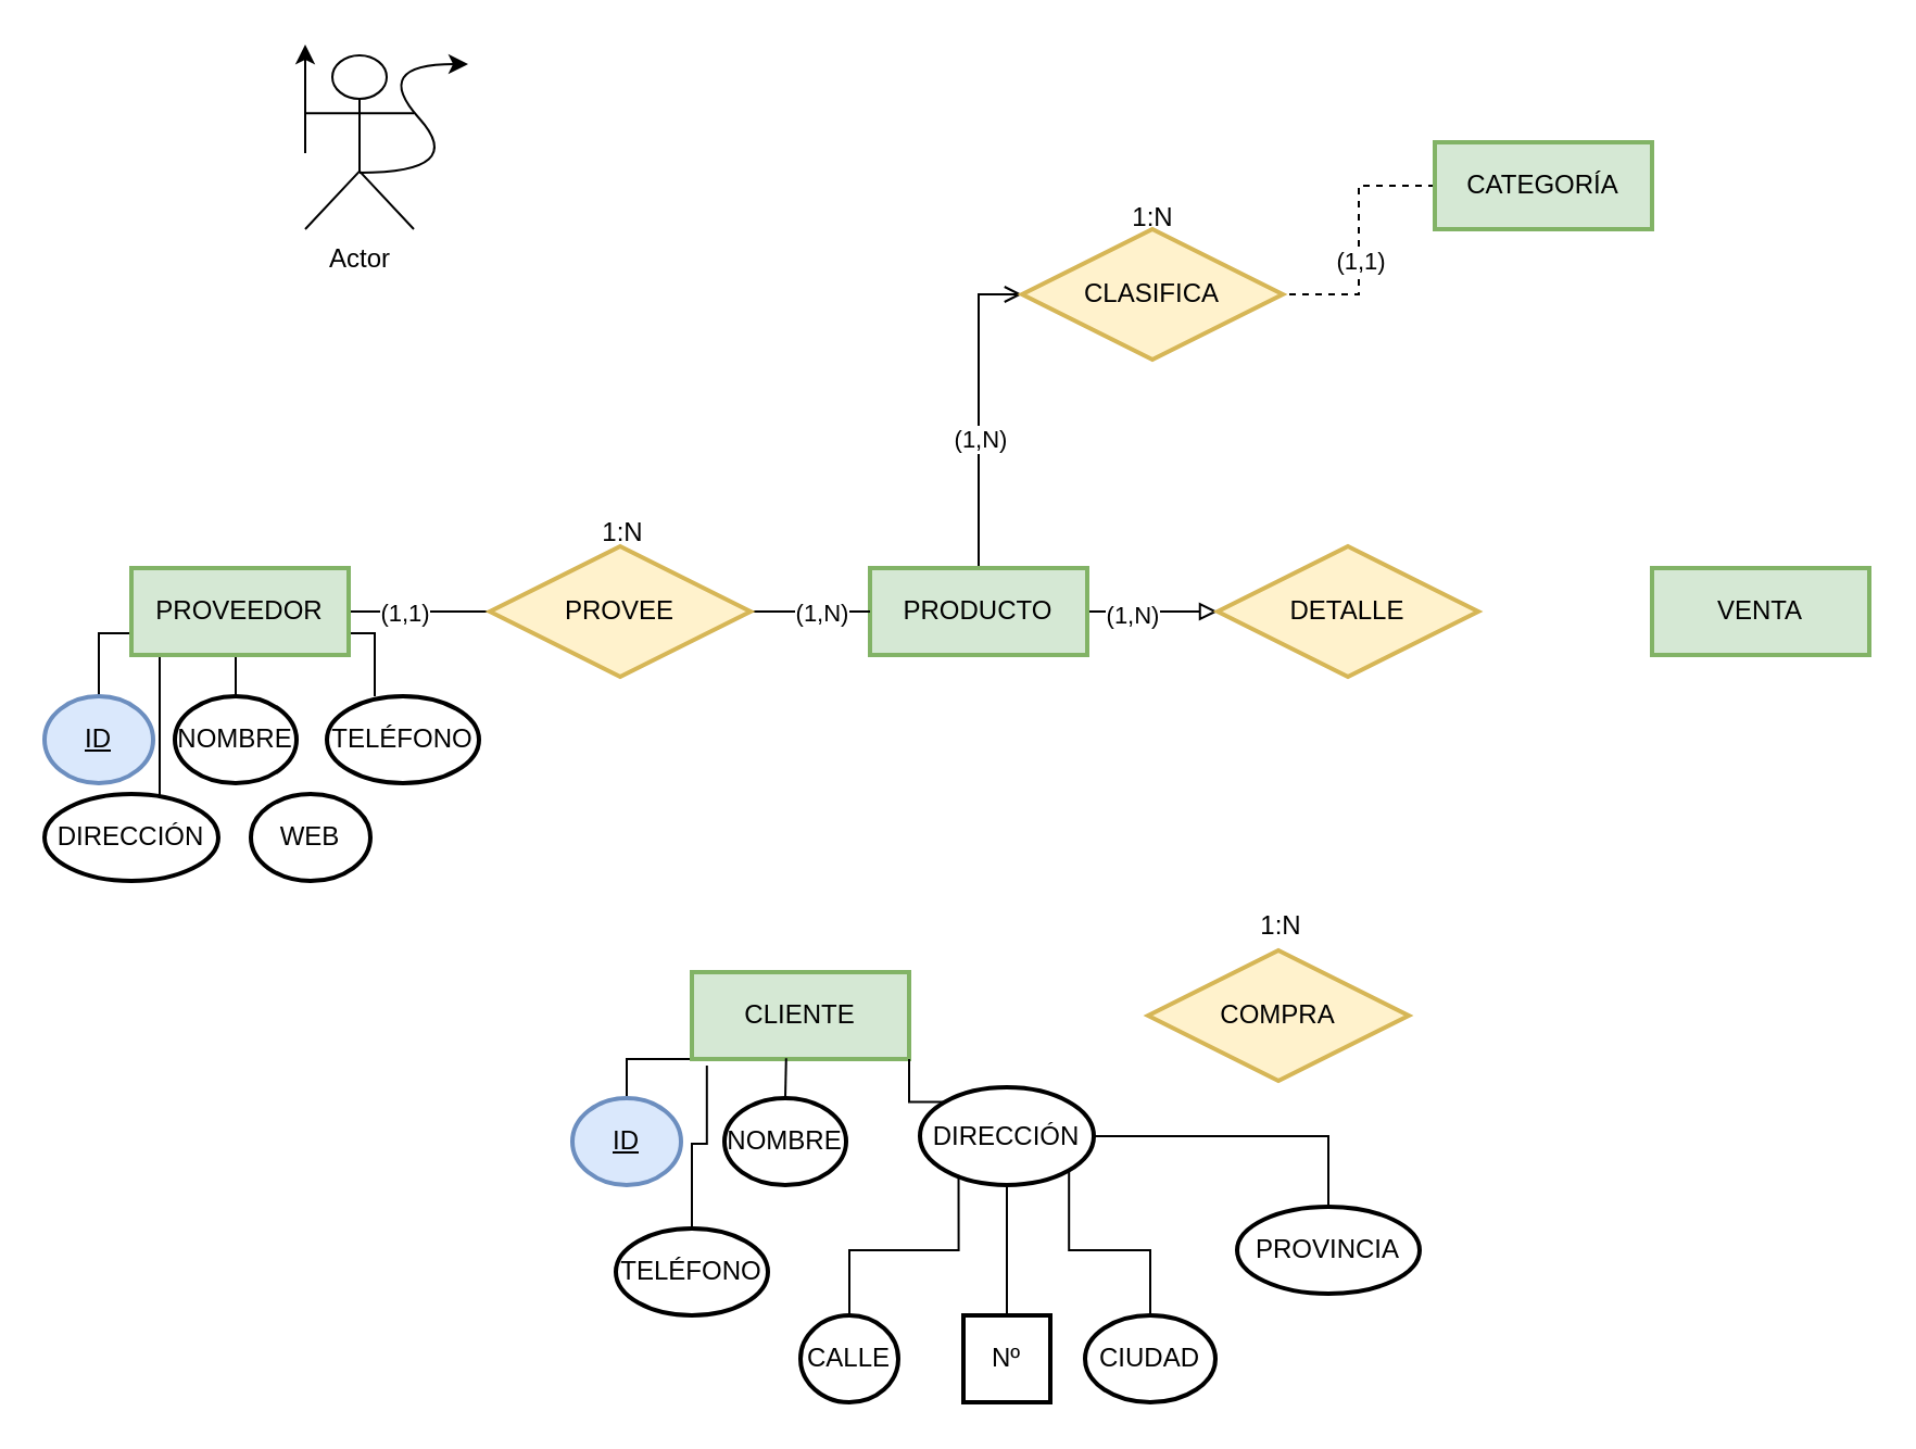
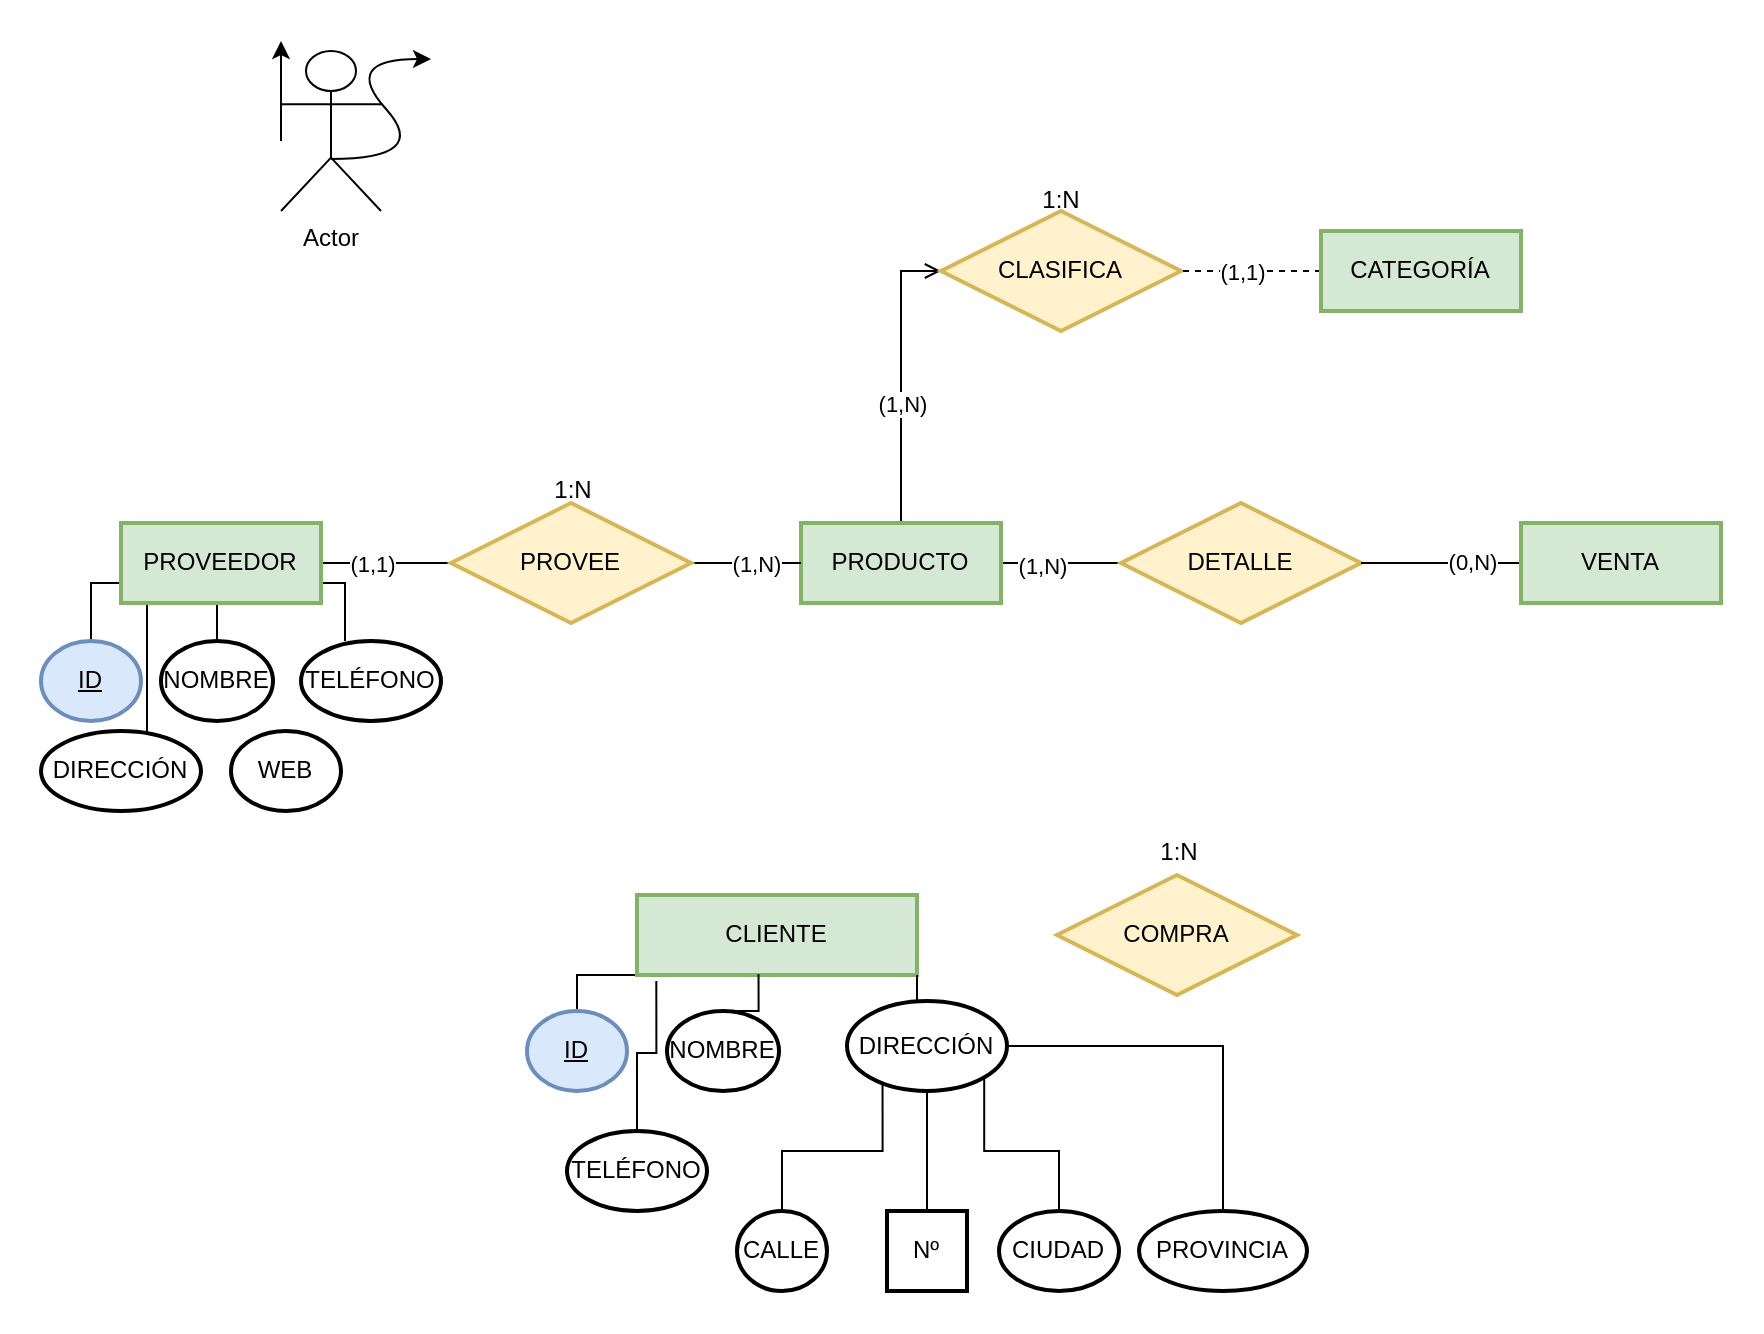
- <mxCell id="22" value="CATEGORÍA" style="whiteSpace=wrap;html=1;align=center;fillColor=#d5e8d4;strokeColor=#82b366;strokeWidth=2;" parent="1" vertex="1"><mxGeometry x="660" y="65" width="100" height="40" as="geometry" /></mxCell>
+ <mxCell id="22" value="CATEGORÍA" style="whiteSpace=wrap;html=1;align=center;fillColor=#d5e8d4;strokeColor=#82b366;strokeWidth=2;" parent="1" vertex="1"><mxGeometry x="660" y="115" width="100" height="40" as="geometry" /></mxCell>
- <mxCell id="11" style="edgeStyle=orthogonalEdgeStyle;rounded=0;orthogonalLoop=1;jettySize=auto;html=1;exitX=1;exitY=0.5;exitDx=0;exitDy=0;entryX=0;entryY=0.5;entryDx=0;entryDy=0;endArrow=block;endFill=0;" parent="1" source="14" target="24" edge="1"><mxGeometry relative="1" as="geometry" /></mxCell>
+ <mxCell id="11" style="edgeStyle=orthogonalEdgeStyle;rounded=0;orthogonalLoop=1;jettySize=auto;html=1;exitX=1;exitY=0.5;exitDx=0;exitDy=0;entryX=0;entryY=0.5;entryDx=0;entryDy=0;endArrow=none;endFill=0;" parent="1" source="14" target="24" edge="1"><mxGeometry relative="1" as="geometry" /></mxCell>
+ <mxCell id="25" style="edgeStyle=orthogonalEdgeStyle;rounded=0;orthogonalLoop=1;jettySize=auto;html=1;exitX=0;exitY=0.5;exitDx=0;exitDy=0;entryX=1;entryY=0.5;entryDx=0;entryDy=0;endArrow=none;endFill=0;" parent="1" source="27" target="24" edge="1"><mxGeometry relative="1" as="geometry" /></mxCell>
+ <mxCell id="26" value="(0,N)" style="edgeLabel;html=1;align=center;verticalAlign=middle;resizable=0;points=[];" parent="25" vertex="1" connectable="0"><mxGeometry x="-0.373" y="-1" relative="1" as="geometry"><mxPoint as="offset" /></mxGeometry></mxCell>
- <mxCell id="33" value="CLIENTE" style="whiteSpace=wrap;html=1;align=center;fillColor=#d5e8d4;strokeColor=#82b366;strokeWidth=2;" parent="1" vertex="1"><mxGeometry x="318" y="447" width="100" height="40" as="geometry" /></mxCell>
+ <mxCell id="33" value="CLIENTE" style="whiteSpace=wrap;html=1;align=center;fillColor=#d5e8d4;strokeColor=#82b366;strokeWidth=2;" parent="1" vertex="1"><mxGeometry x="318" y="447" width="140" height="40" as="geometry" /></mxCell>
- <mxCell id="53" value="PROVINCIA" style="ellipse;whiteSpace=wrap;html=1;align=center;strokeWidth=2;" parent="1" vertex="1"><mxGeometry x="569" y="555" width="84" height="40" as="geometry" /></mxCell>
+ <mxCell id="53" value="PROVINCIA" style="ellipse;whiteSpace=wrap;html=1;align=center;strokeWidth=2;" parent="1" vertex="1"><mxGeometry x="569" y="605" width="84" height="40" as="geometry" /></mxCell>
